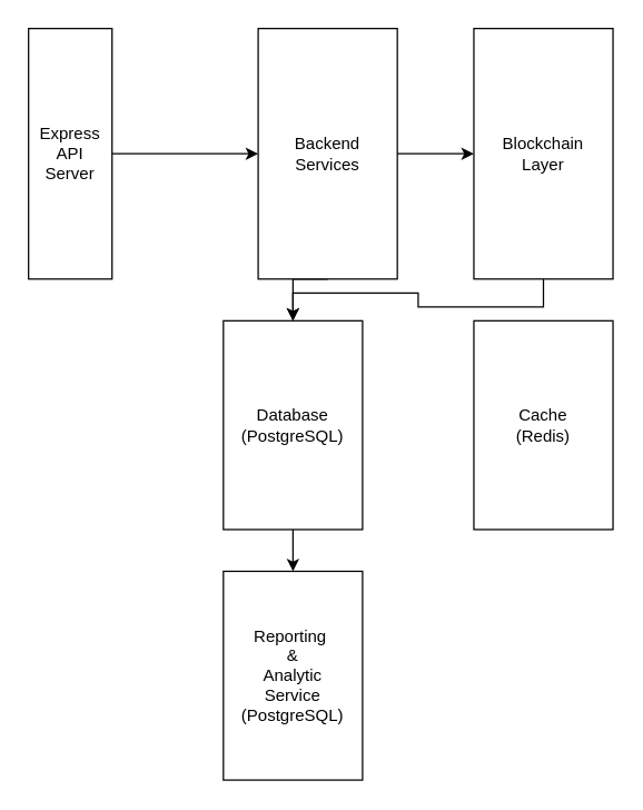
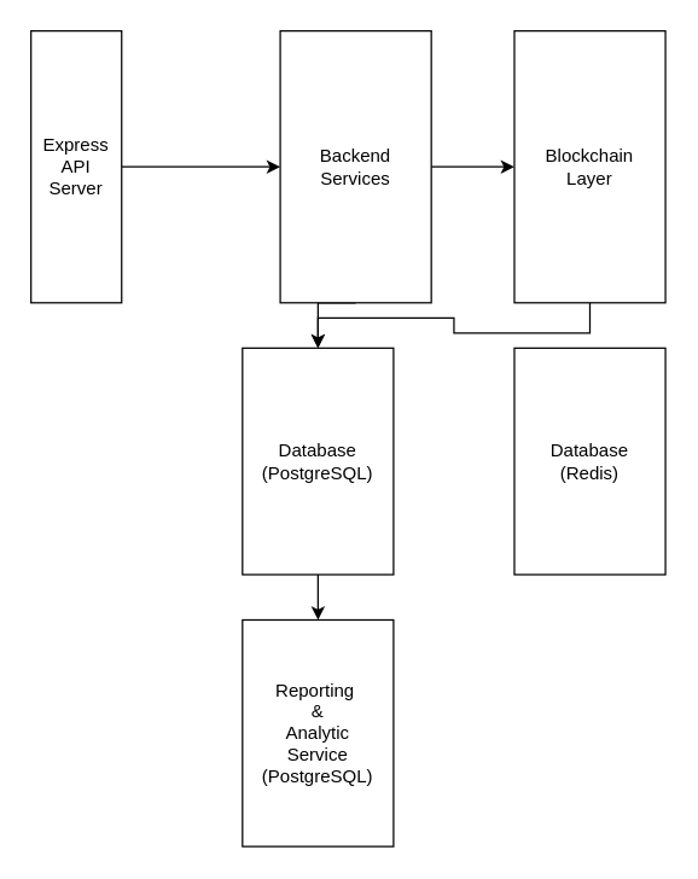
- <mxCell id="11" value="Cache&lt;div&gt;(Redis)&lt;/div&gt;" style="rounded=0;whiteSpace=wrap;html=1;" vertex="1" parent="1"><mxGeometry x="340" y="230" width="100" height="150" as="geometry" /></mxCell>
+ <mxCell id="11" value="Database&lt;div&gt;(Redis)&lt;/div&gt;" style="rounded=0;whiteSpace=wrap;html=1;" vertex="1" parent="1"><mxGeometry x="340" y="230" width="100" height="150" as="geometry" /></mxCell>
